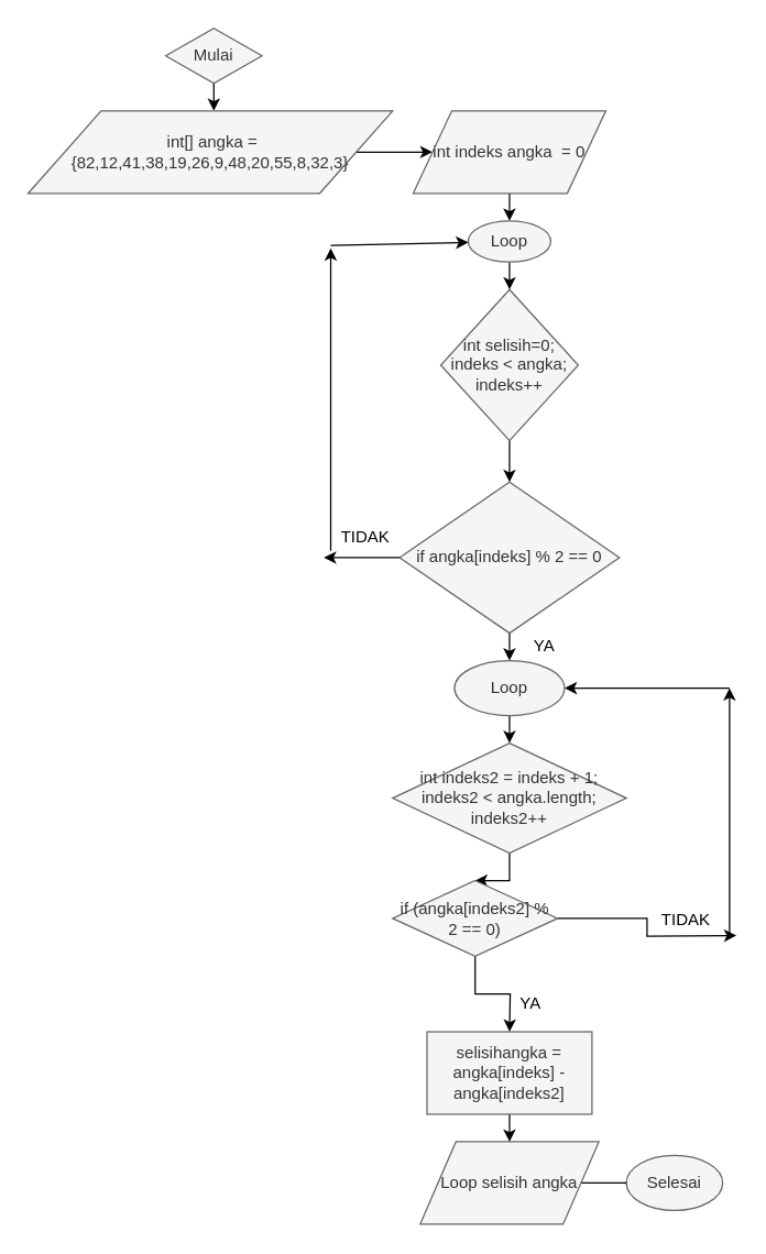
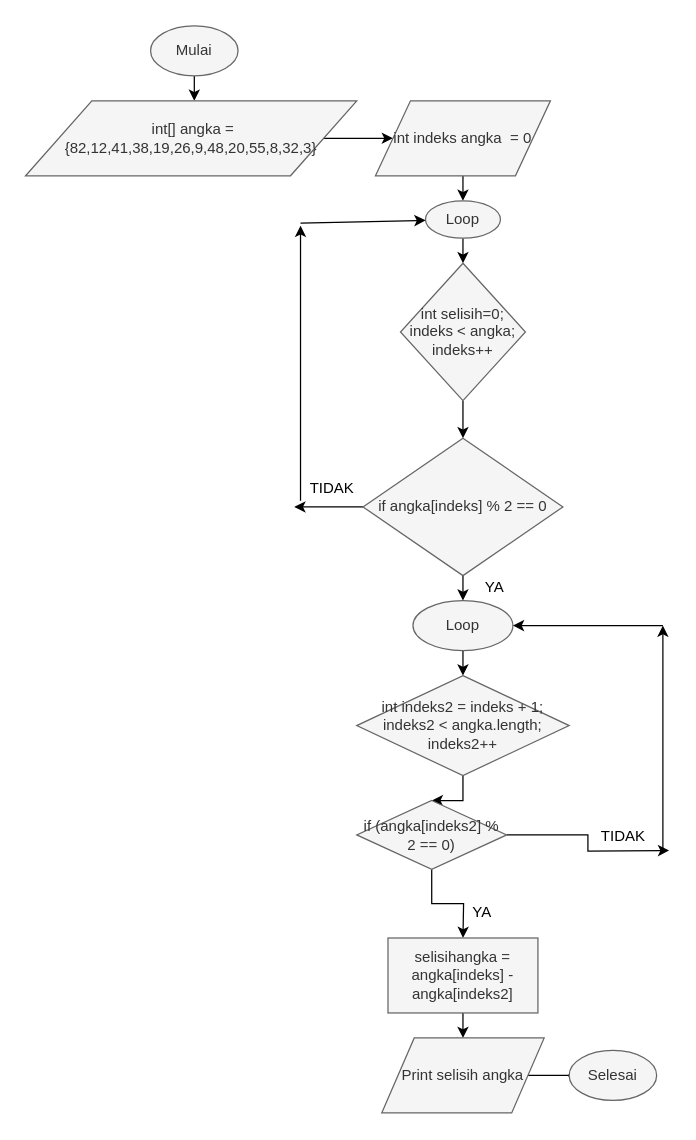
- <mxCell id="3" value="Mulai" style="rhombus;whiteSpace=wrap;html=1;fillColor=#f5f5f5;strokeColor=#666666;fontColor=#333333;" vertex="1" parent="1"><mxGeometry x="120" y="20" width="70" height="40" as="geometry" /></mxCell>
+ <mxCell id="3" value="Mulai" style="ellipse;whiteSpace=wrap;html=1;fillColor=#f5f5f5;strokeColor=#666666;fontColor=#333333;" vertex="1" parent="1"><mxGeometry x="120" y="20" width="70" height="40" as="geometry" /></mxCell>
- <mxCell id="29" value="Loop selisih angka" style="shape=parallelogram;perimeter=parallelogramPerimeter;whiteSpace=wrap;html=1;fillColor=#f5f5f5;strokeColor=#666666;fontColor=#333333;" vertex="1" parent="1"><mxGeometry x="305" y="830" width="130" height="60" as="geometry" /></mxCell>
+ <mxCell id="29" value="Print selisih angka" style="shape=parallelogram;perimeter=parallelogramPerimeter;whiteSpace=wrap;html=1;fillColor=#f5f5f5;strokeColor=#666666;fontColor=#333333;" vertex="1" parent="1"><mxGeometry x="305" y="830" width="130" height="60" as="geometry" /></mxCell>
